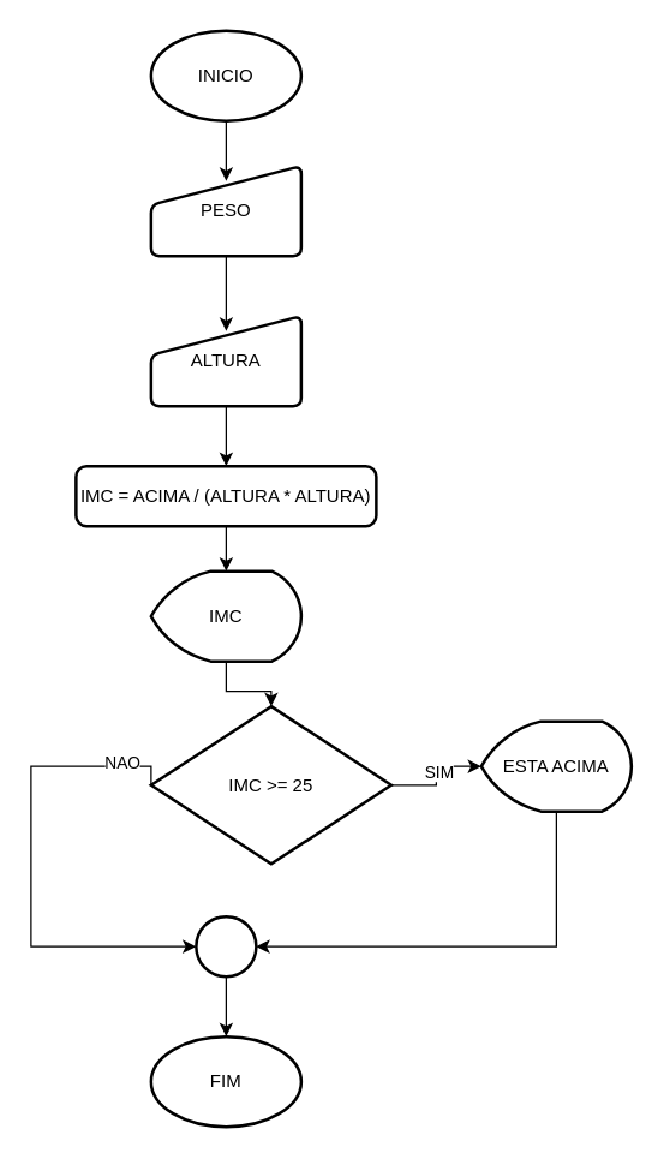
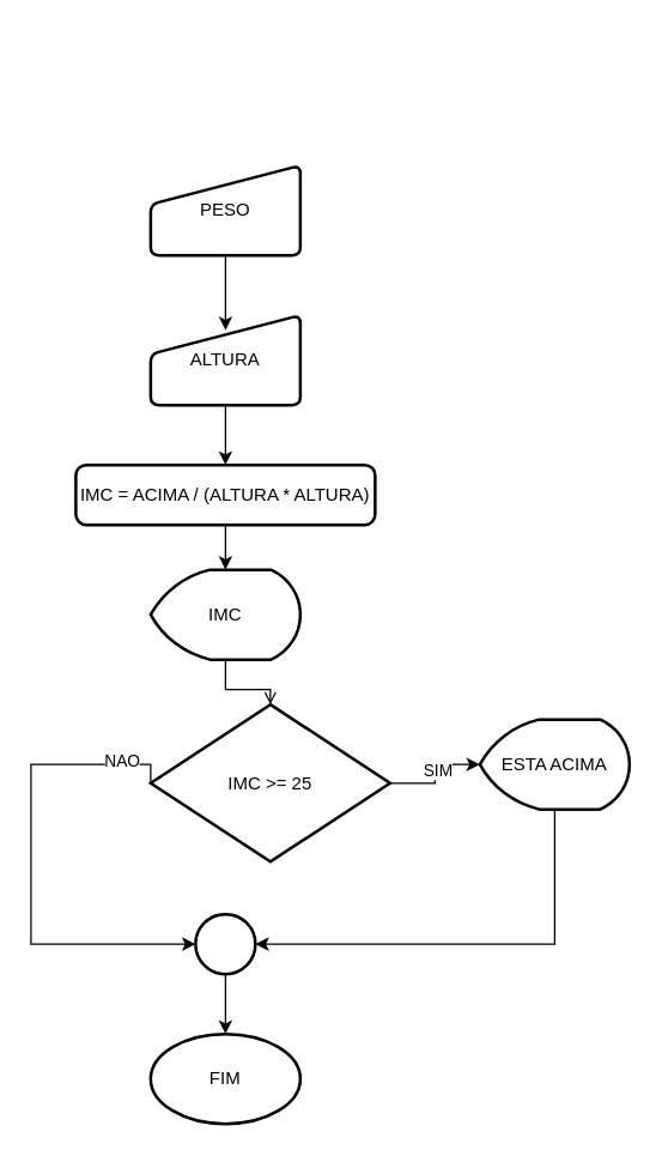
- <mxCell id="2" value="INICIO" style="strokeWidth=2;html=1;shape=mxgraph.flowchart.start_1;whiteSpace=wrap;" vertex="1" parent="1"><mxGeometry x="100" y="20" width="100" height="60" as="geometry" /></mxCell>
- <mxCell id="19" style="edgeStyle=orthogonalEdgeStyle;rounded=0;orthogonalLoop=1;jettySize=auto;html=1;entryX=0.5;entryY=0.167;entryDx=0;entryDy=0;entryPerimeter=0;" edge="1" parent="1" source="2" target="6"><mxGeometry relative="1" as="geometry" /></mxCell>
- <mxCell id="18" style="edgeStyle=orthogonalEdgeStyle;rounded=0;orthogonalLoop=1;jettySize=auto;html=1;entryX=0.5;entryY=0;entryDx=0;entryDy=0;entryPerimeter=0;" edge="1" parent="1" source="9" target="8"><mxGeometry relative="1" as="geometry" /></mxCell>
+ <mxCell id="18" style="edgeStyle=orthogonalEdgeStyle;rounded=0;orthogonalLoop=1;jettySize=auto;html=1;entryX=0.5;entryY=0;entryDx=0;entryDy=0;entryPerimeter=0;endArrow=open;" edge="1" parent="1" source="9" target="8"><mxGeometry relative="1" as="geometry" /></mxCell>
